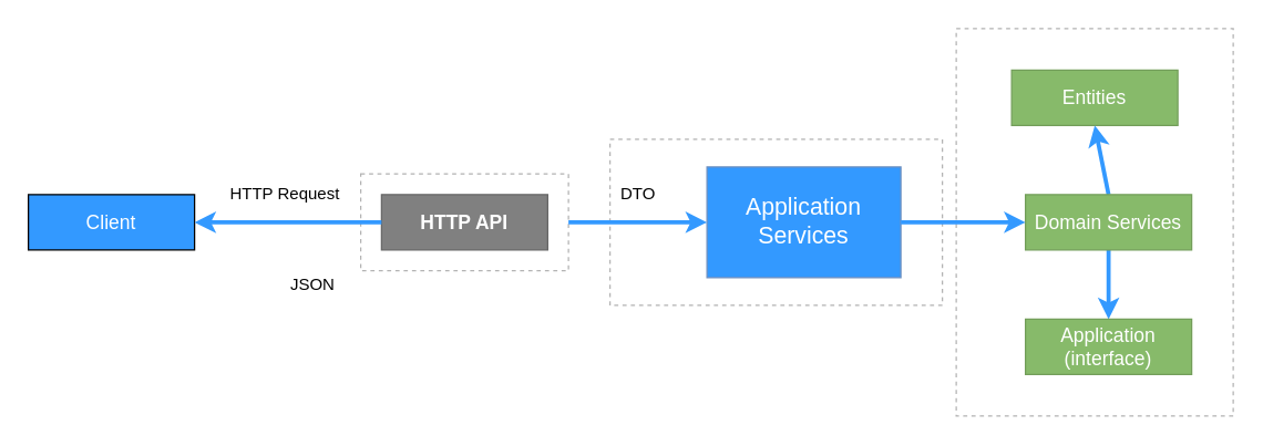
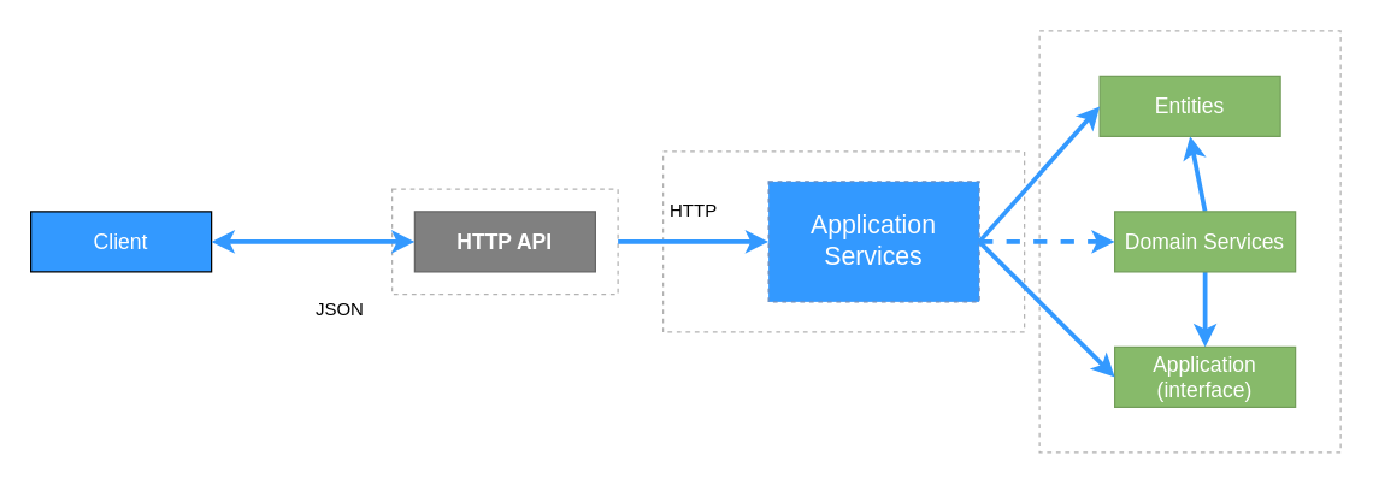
+ <mxCell id="18" value="" style="endArrow=classic;html=1;fontSize=12;fontColor=#000000;strokeColor=#3399FF;exitX=1;exitY=0.5;exitDx=0;exitDy=0;entryX=0;entryY=0.5;entryDx=0;entryDy=0;strokeWidth=3;" edge="1" parent="1" source="6" target="8"><mxGeometry width="50" height="50" relative="1" as="geometry"><mxPoint x="380" y="169" as="sourcePoint" /><mxPoint x="500" y="169" as="targetPoint" /></mxGeometry></mxCell>
- <mxCell id="14" value="HTTP Request" style="text;html=1;align=center;verticalAlign=middle;resizable=0;points=[];autosize=1;strokeColor=none;fontSize=12;" vertex="1" parent="1"><mxGeometry x="160" y="130" width="90" height="20" as="geometry" /></mxCell>
- <mxCell id="17" value="DTO" style="text;html=1;align=center;verticalAlign=middle;resizable=0;points=[];autosize=1;strokeColor=none;fontSize=12;" vertex="1" parent="1"><mxGeometry x="440" y="130" width="40" height="20" as="geometry" /></mxCell>
+ <mxCell id="17" value="HTTP" style="text;html=1;align=center;verticalAlign=middle;resizable=0;points=[];autosize=1;strokeColor=none;fontSize=12;" vertex="1" parent="1"><mxGeometry x="440" y="130" width="40" height="20" as="geometry" /></mxCell>
- <mxCell id="13" value="" style="endArrow=none;startArrow=classic;html=1;fontSize=17;fontColor=#FFFFFF;exitX=1;exitY=0.5;exitDx=0;exitDy=0;entryX=0;entryY=0.5;entryDx=0;entryDy=0;strokeColor=#3399FF;strokeWidth=3;" edge="1" parent="1" source="2" target="4"><mxGeometry width="50" height="50" relative="1" as="geometry"><mxPoint x="510" y="320" as="sourcePoint" /><mxPoint x="560" y="270" as="targetPoint" /></mxGeometry></mxCell>
+ <mxCell id="13" value="" style="endArrow=classic;startArrow=classic;html=1;fontSize=17;fontColor=#FFFFFF;exitX=1;exitY=0.5;exitDx=0;exitDy=0;entryX=0;entryY=0.5;entryDx=0;entryDy=0;strokeColor=#3399FF;strokeWidth=3;" edge="1" parent="1" source="2" target="4"><mxGeometry width="50" height="50" relative="1" as="geometry"><mxPoint x="510" y="320" as="sourcePoint" /><mxPoint x="560" y="270" as="targetPoint" /></mxGeometry></mxCell>
- <mxCell id="6" value="Application &lt;br style=&quot;font-size: 17px;&quot;&gt;Services" style="rounded=0;whiteSpace=wrap;html=1;dashed=0;fontSize=17;strokeColor=#6c8ebf;fillColor=#3399FF;fontStyle=0;fontColor=#FFFFFF;" vertex="1" parent="1"><mxGeometry x="510" y="120" width="140" height="80" as="geometry" /></mxCell>
+ <mxCell id="6" value="Application &lt;br style=&quot;font-size: 17px;&quot;&gt;Services" style="rounded=0;whiteSpace=wrap;html=1;dashed=1;fontSize=17;strokeColor=#6c8ebf;fillColor=#3399FF;fontStyle=0;fontColor=#FFFFFF;" vertex="1" parent="1"><mxGeometry x="510" y="120" width="140" height="80" as="geometry" /></mxCell>
- <mxCell id="19" value="" style="endArrow=classic;html=1;fontSize=12;fontColor=#000000;strokeColor=#3399FF;exitX=1;exitY=0.5;exitDx=0;exitDy=0;entryX=0;entryY=0.5;entryDx=0;entryDy=0;strokeWidth=3;" edge="1" parent="1" source="6" target="11"><mxGeometry width="50" height="50" relative="1" as="geometry"><mxPoint x="640" y="169" as="sourcePoint" /><mxPoint x="830" y="110" as="targetPoint" /></mxGeometry></mxCell>
+ <mxCell id="19" value="" style="endArrow=classic;html=1;fontSize=12;fontColor=#000000;strokeColor=#3399FF;exitX=1;exitY=0.5;exitDx=0;exitDy=0;entryX=0;entryY=0.5;entryDx=0;entryDy=0;strokeWidth=3;dashed=1;" edge="1" parent="1" source="6" target="11"><mxGeometry width="50" height="50" relative="1" as="geometry"><mxPoint x="640" y="169" as="sourcePoint" /><mxPoint x="830" y="110" as="targetPoint" /></mxGeometry></mxCell>
+ <mxCell id="20" value="" style="endArrow=classic;html=1;fontSize=12;fontColor=#000000;strokeColor=#3399FF;exitX=1;exitY=0.5;exitDx=0;exitDy=0;entryX=0;entryY=0.5;entryDx=0;entryDy=0;strokeWidth=3;" edge="1" parent="1" source="6" target="12"><mxGeometry width="50" height="50" relative="1" as="geometry"><mxPoint x="640" y="169" as="sourcePoint" /><mxPoint x="830" y="170" as="targetPoint" /></mxGeometry></mxCell>
